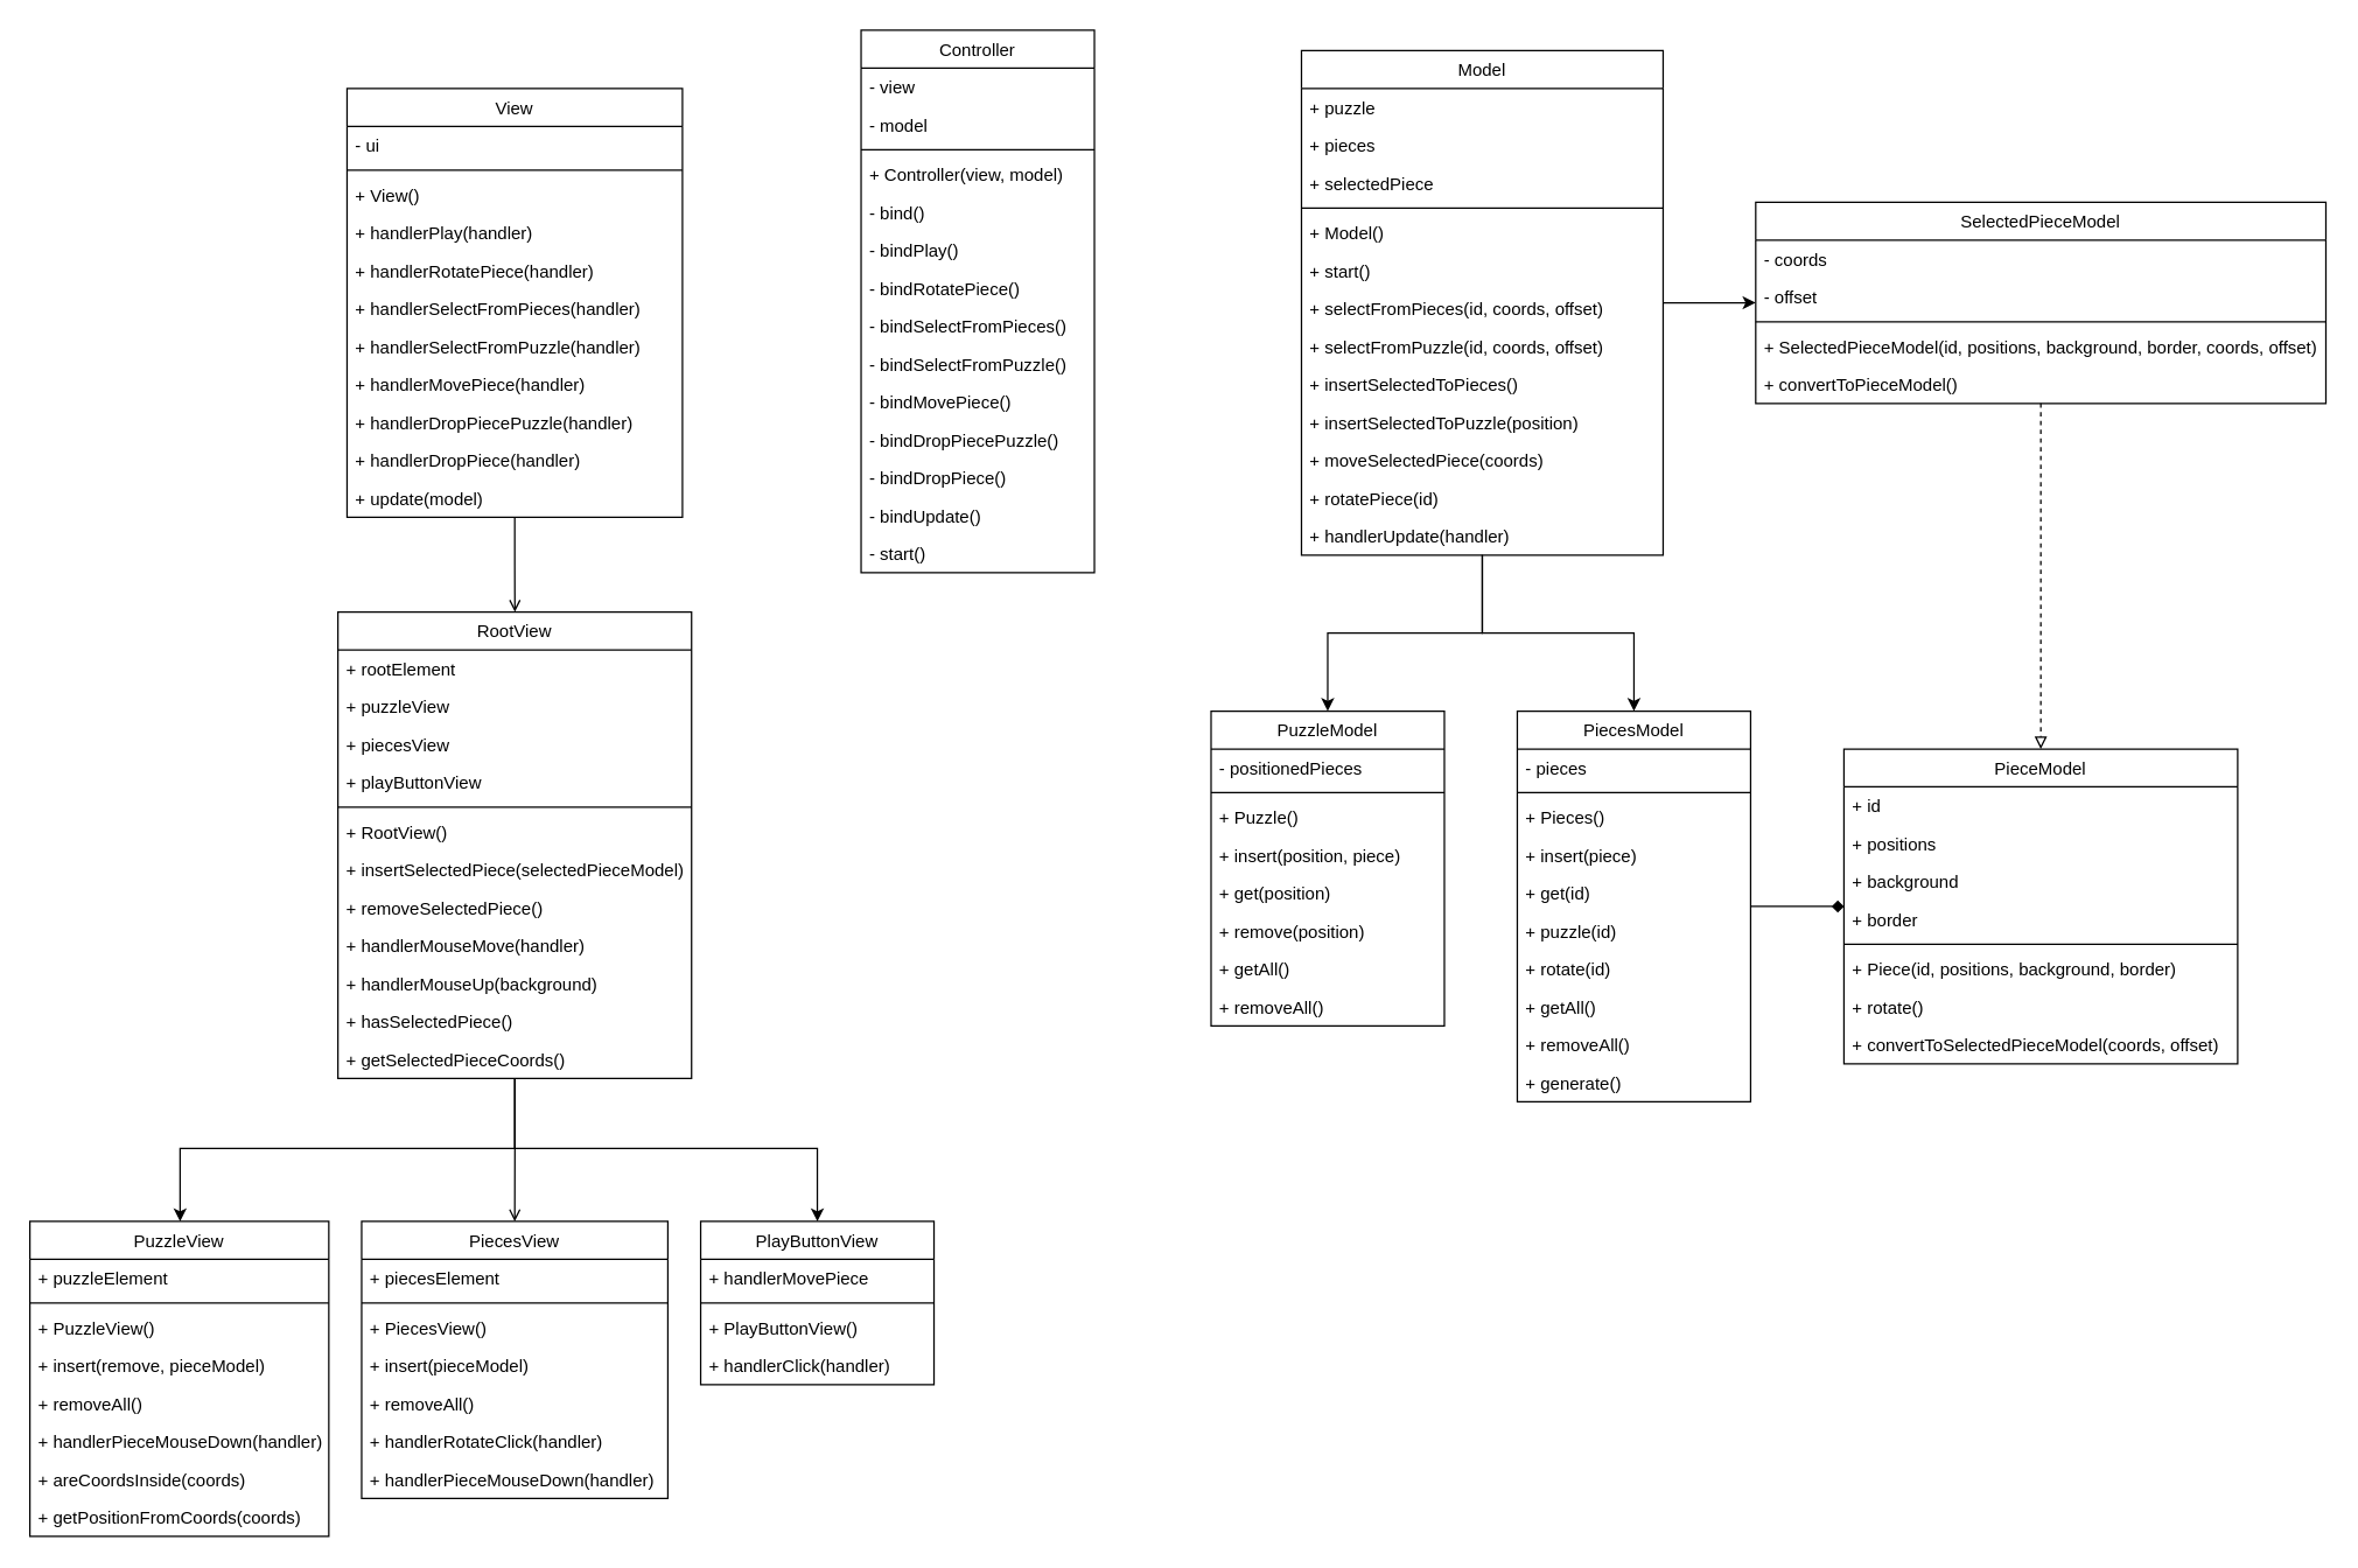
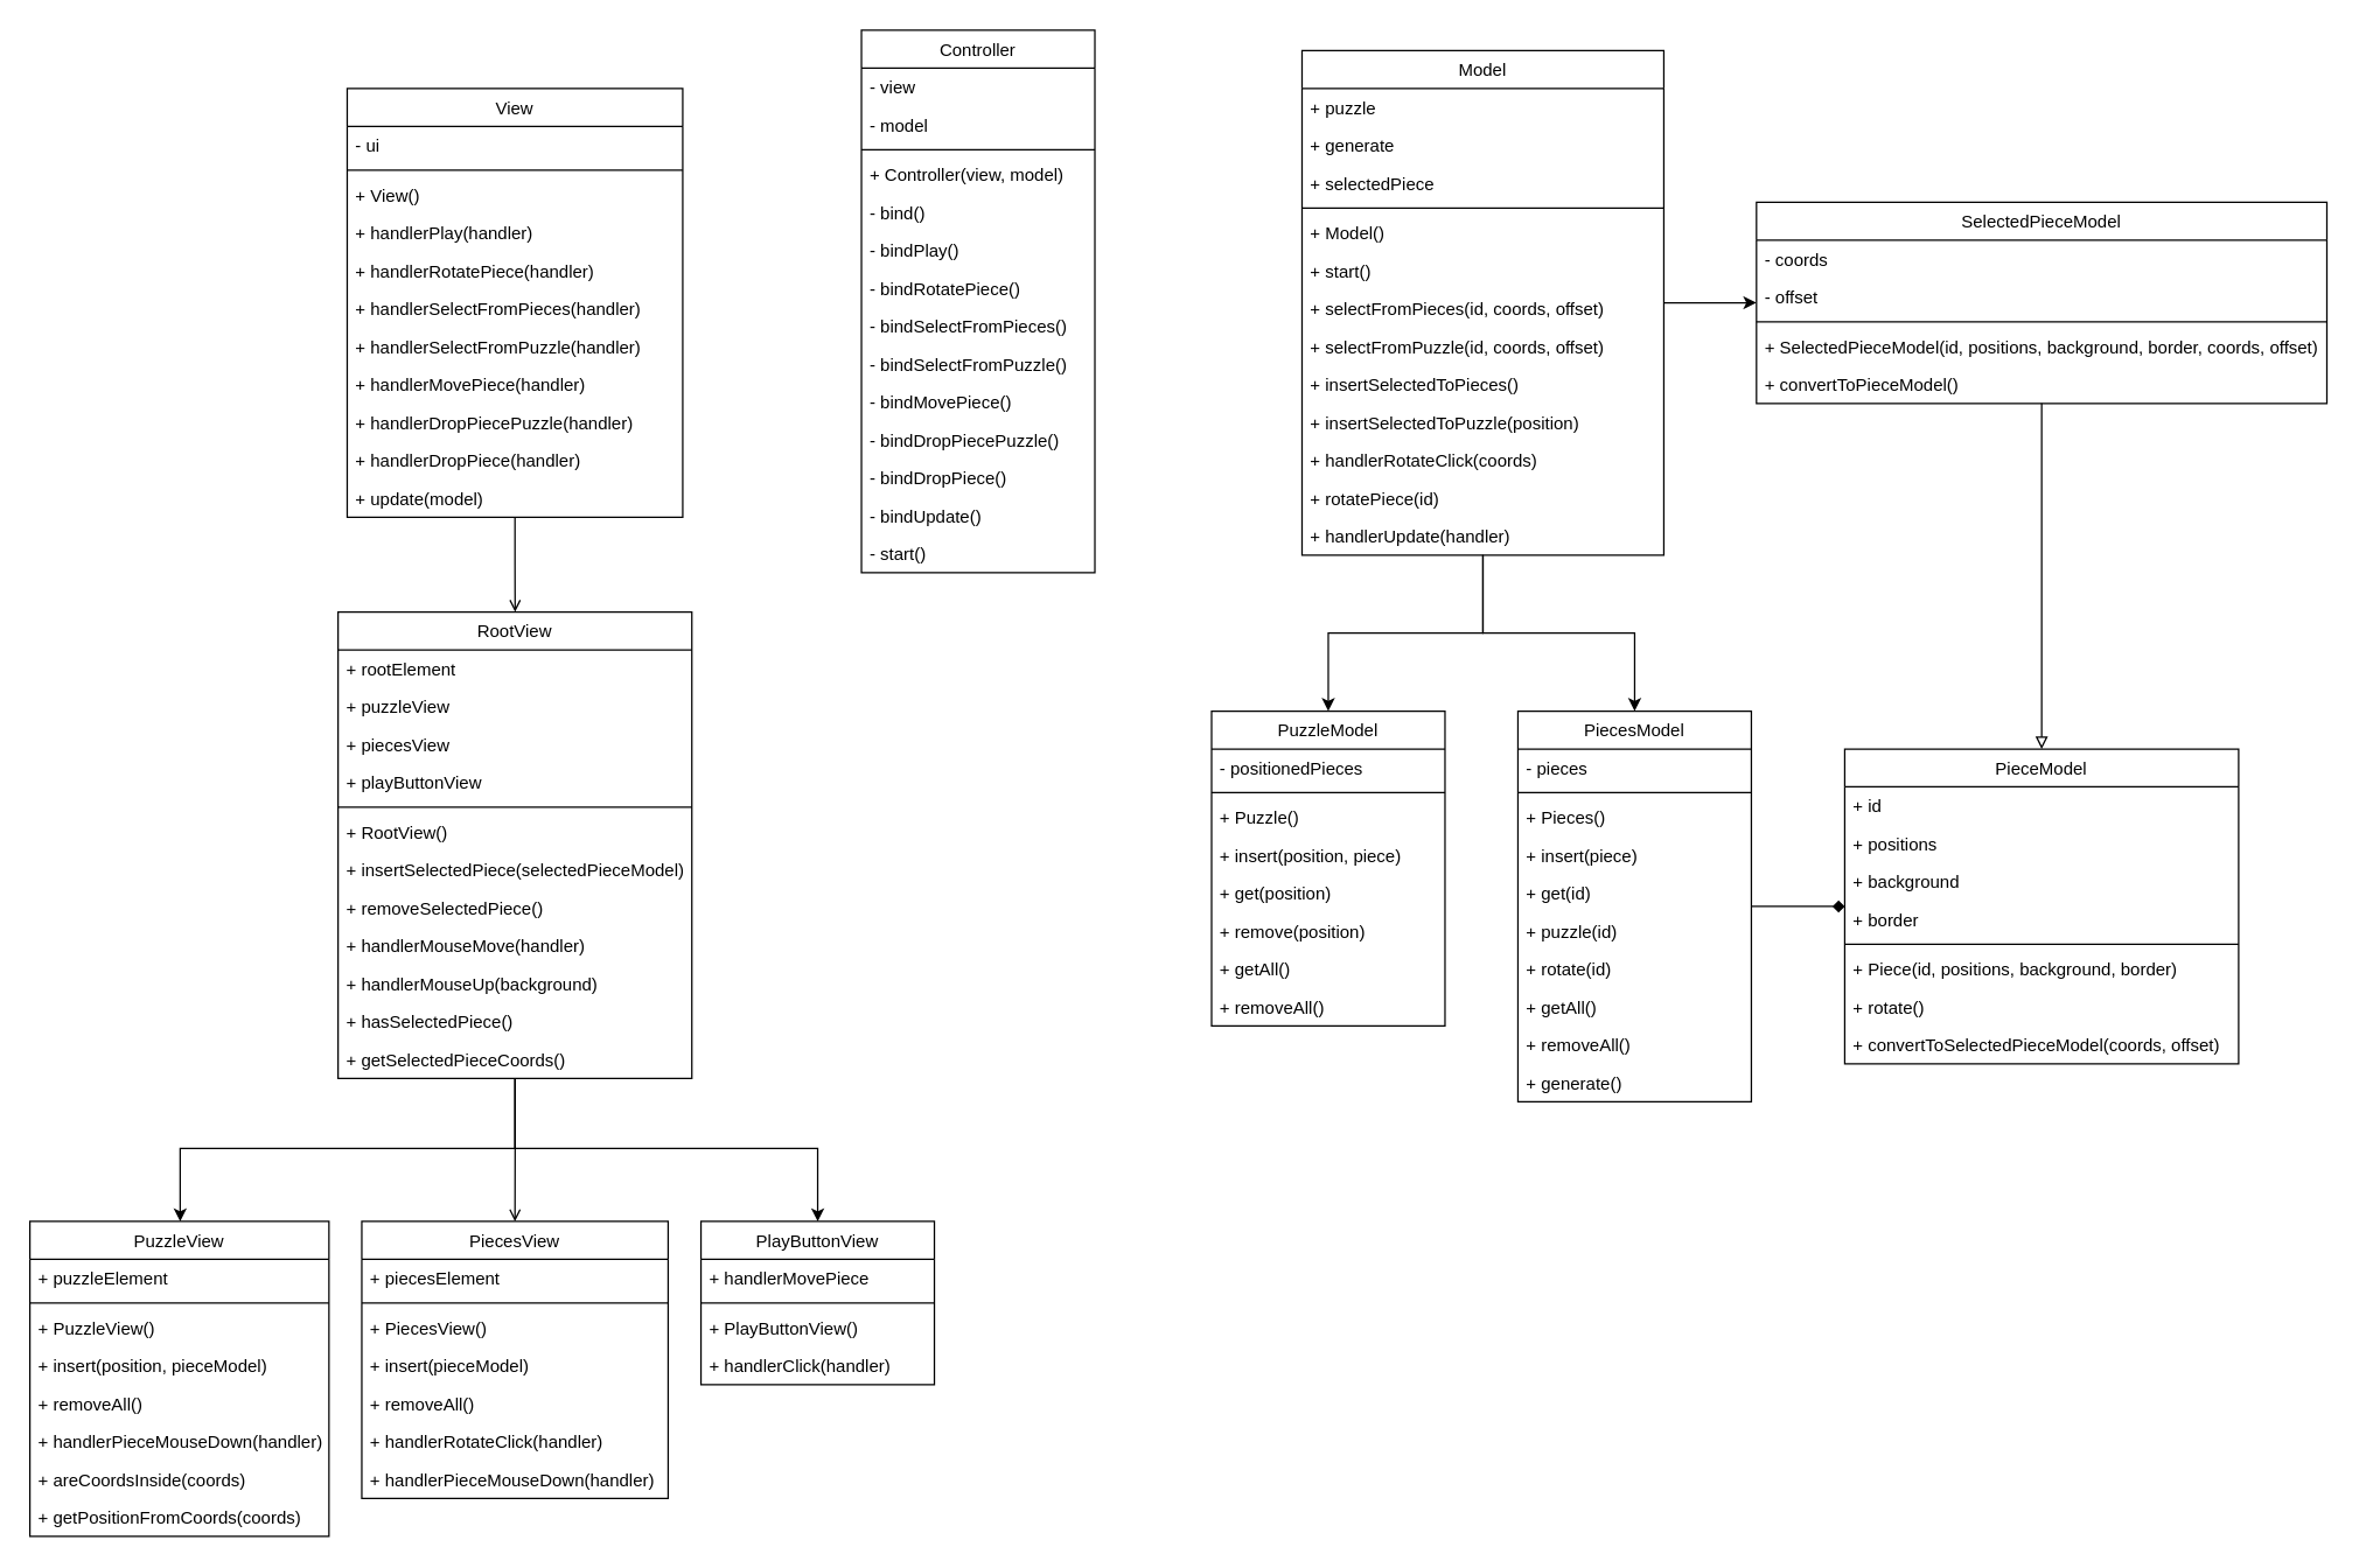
- <mxCell id="37" value="+ pieces" style="text;align=left;verticalAlign=top;spacingLeft=4;spacingRight=4;overflow=hidden;rotatable=0;points=[[0,0.5],[1,0.5]];portConstraint=eastwest;" parent="35" vertex="1"><mxGeometry y="52" width="248" height="26" as="geometry" /></mxCell>
+ <mxCell id="37" value="+ generate" style="text;align=left;verticalAlign=top;spacingLeft=4;spacingRight=4;overflow=hidden;rotatable=0;points=[[0,0.5],[1,0.5]];portConstraint=eastwest;" parent="35" vertex="1"><mxGeometry y="52" width="248" height="26" as="geometry" /></mxCell>
- <mxCell id="46" value="+ moveSelectedPiece(coords)" style="text;align=left;verticalAlign=top;spacingLeft=4;spacingRight=4;overflow=hidden;rotatable=0;points=[[0,0.5],[1,0.5]];portConstraint=eastwest;" parent="35" vertex="1"><mxGeometry y="268" width="248" height="26" as="geometry" /></mxCell>
+ <mxCell id="46" value="+ handlerRotateClick(coords)" style="text;align=left;verticalAlign=top;spacingLeft=4;spacingRight=4;overflow=hidden;rotatable=0;points=[[0,0.5],[1,0.5]];portConstraint=eastwest;" parent="35" vertex="1"><mxGeometry y="268" width="248" height="26" as="geometry" /></mxCell>
- <mxCell id="49" style="edgeStyle=orthogonalEdgeStyle;rounded=0;orthogonalLoop=1;jettySize=auto;html=1;endArrow=block;endFill=0;dashed=1;" parent="1" source="50" target="23" edge="1"><mxGeometry relative="1" as="geometry" /></mxCell>
+ <mxCell id="49" style="edgeStyle=orthogonalEdgeStyle;rounded=0;orthogonalLoop=1;jettySize=auto;html=1;endArrow=block;endFill=0;" parent="1" source="50" target="23" edge="1"><mxGeometry relative="1" as="geometry" /></mxCell>
- <mxCell id="88" value="+ insert(remove, pieceModel)" style="text;align=left;verticalAlign=top;spacingLeft=4;spacingRight=4;overflow=hidden;rotatable=0;points=[[0,0.5],[1,0.5]];portConstraint=eastwest;" parent="84" vertex="1"><mxGeometry y="86" width="205" height="26" as="geometry" /></mxCell>
+ <mxCell id="88" value="+ insert(position, pieceModel)" style="text;align=left;verticalAlign=top;spacingLeft=4;spacingRight=4;overflow=hidden;rotatable=0;points=[[0,0.5],[1,0.5]];portConstraint=eastwest;" parent="84" vertex="1"><mxGeometry y="86" width="205" height="26" as="geometry" /></mxCell>
